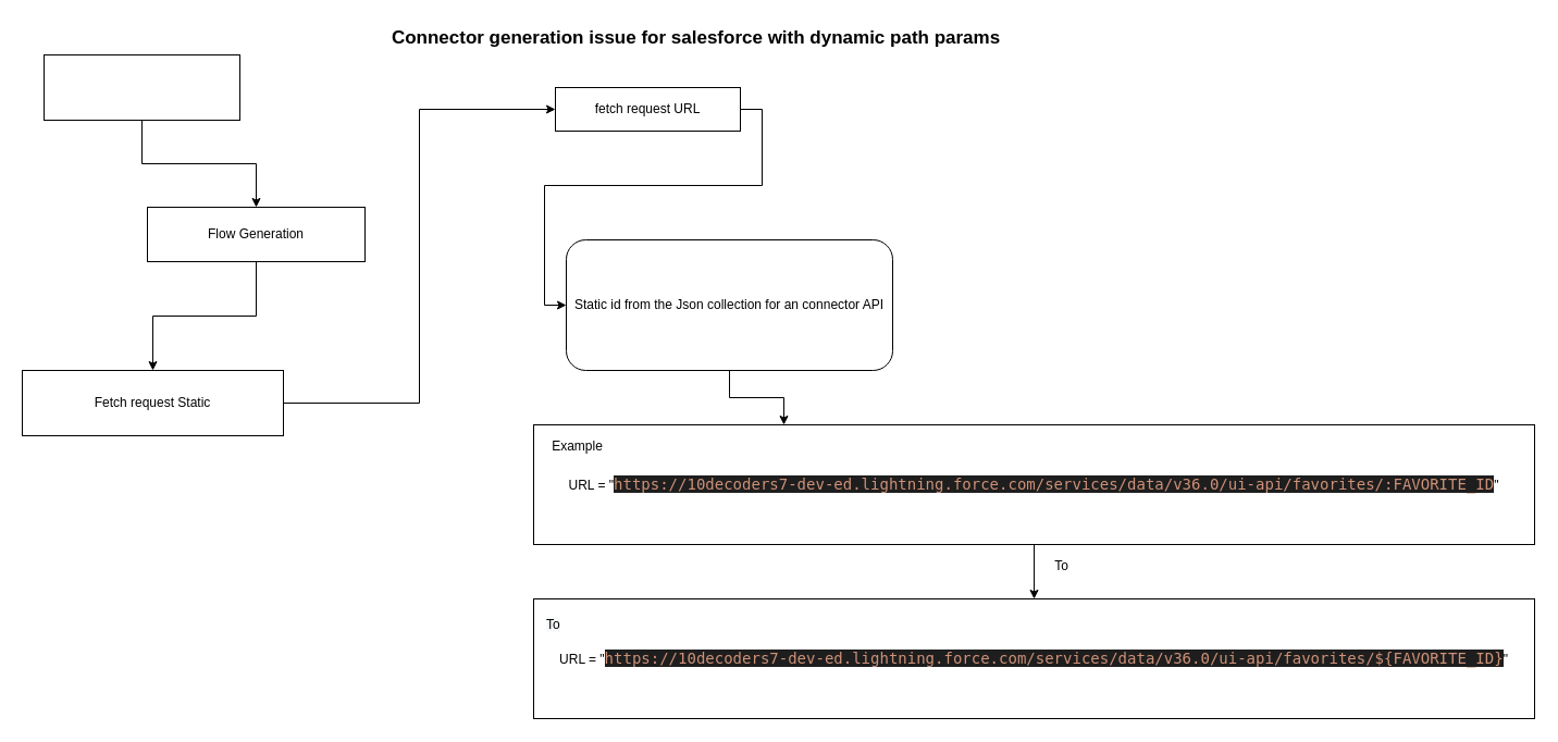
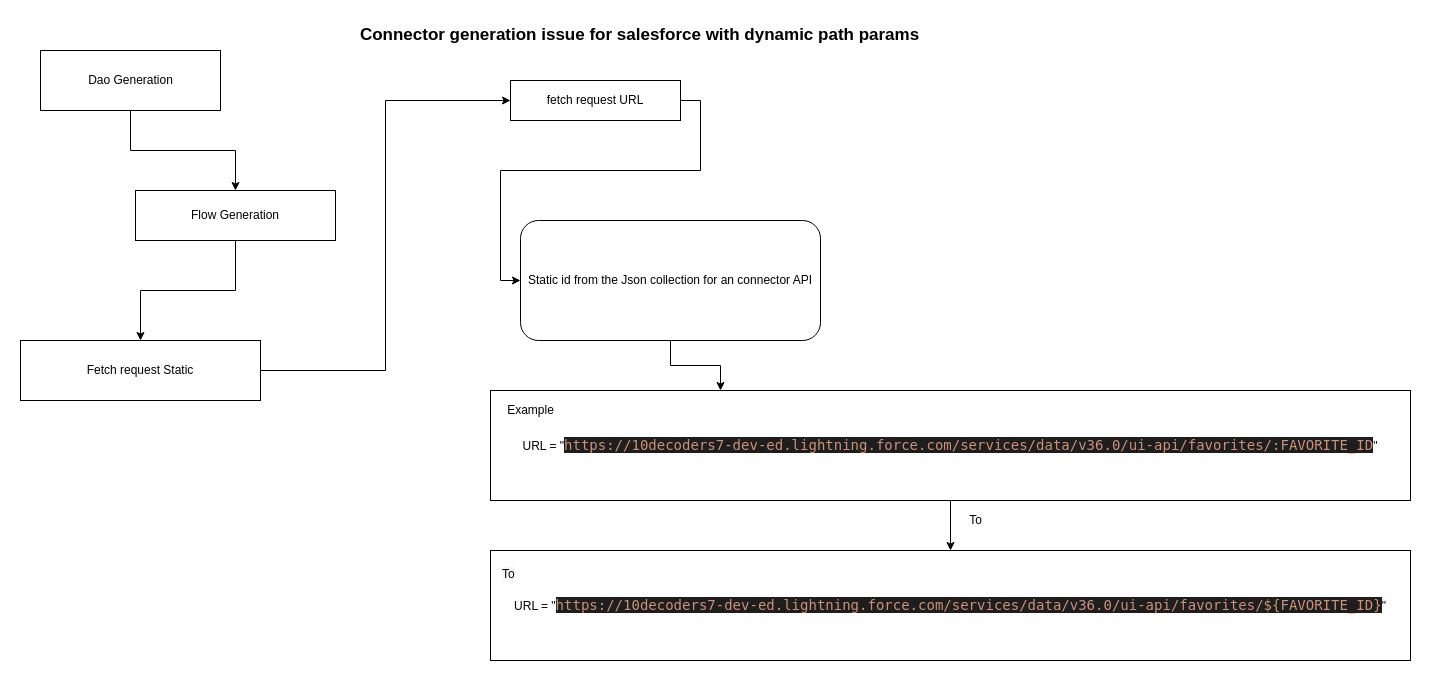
+ <mxCell id="5" value="Dao Generation" style="text;html=1;align=center;verticalAlign=middle;resizable=0;points=[];autosize=1;strokeColor=none;" vertex="1" parent="1"><mxGeometry x="80" y="70" width="100" height="20" as="geometry" /></mxCell>
